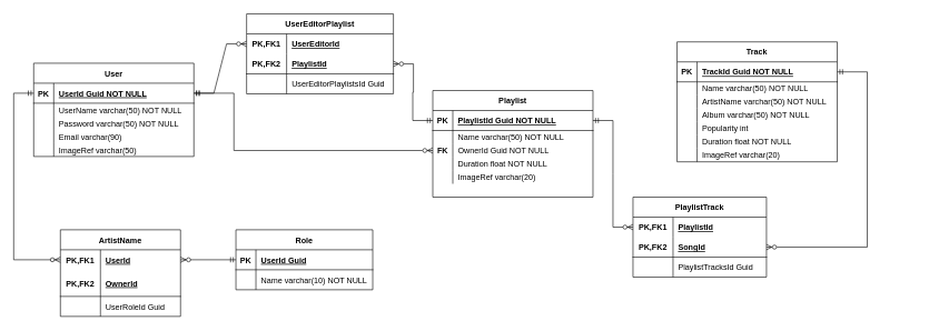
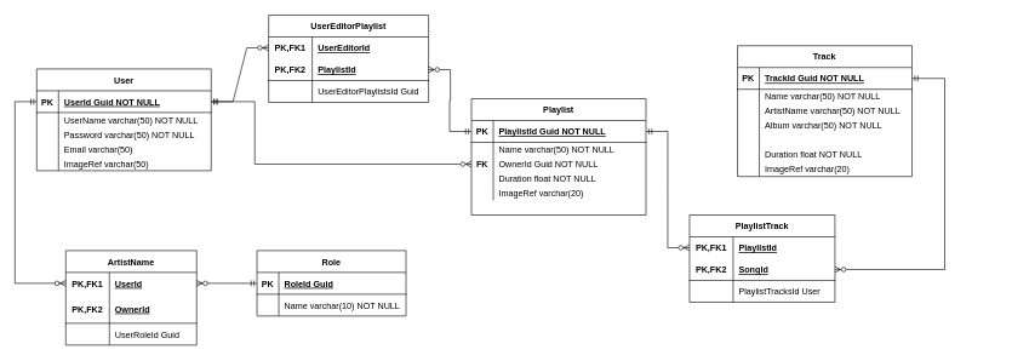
- <mxCell id="33" value="Popularity int" style="shape=partialRectangle;overflow=hidden;connectable=0;fillColor=none;top=0;left=0;bottom=0;right=0;align=left;spacingLeft=6;" parent="31" vertex="1"><mxGeometry x="30" width="210" height="20" as="geometry"><mxRectangle width="210" height="20" as="alternateBounds" /></mxGeometry></mxCell>
- <mxCell id="14" value="Email varchar(90) " style="shape=partialRectangle;overflow=hidden;connectable=0;fillColor=none;top=0;left=0;bottom=0;right=0;align=left;spacingLeft=6;" parent="12" vertex="1"><mxGeometry x="30" width="210" height="20" as="geometry"><mxRectangle width="210" height="20" as="alternateBounds" /></mxGeometry></mxCell>
+ <mxCell id="14" value="Email varchar(50) " style="shape=partialRectangle;overflow=hidden;connectable=0;fillColor=none;top=0;left=0;bottom=0;right=0;align=left;spacingLeft=6;" parent="12" vertex="1"><mxGeometry x="30" width="210" height="20" as="geometry"><mxRectangle width="210" height="20" as="alternateBounds" /></mxGeometry></mxCell>
- <mxCell id="96" value="UserId Guid" style="shape=partialRectangle;connectable=0;fillColor=none;top=0;left=0;bottom=0;right=0;align=left;spacingLeft=6;fontStyle=5;overflow=hidden;" parent="94" vertex="1"><mxGeometry x="30" width="175.0" height="30" as="geometry"><mxRectangle width="175.0" height="30" as="alternateBounds" /></mxGeometry></mxCell>
+ <mxCell id="96" value="RoleId Guid" style="shape=partialRectangle;connectable=0;fillColor=none;top=0;left=0;bottom=0;right=0;align=left;spacingLeft=6;fontStyle=5;overflow=hidden;" parent="94" vertex="1"><mxGeometry x="30" width="175.0" height="30" as="geometry"><mxRectangle width="175.0" height="30" as="alternateBounds" /></mxGeometry></mxCell>
- <mxCell id="80" value="PlaylistTracksId Guid " style="shape=partialRectangle;connectable=0;fillColor=none;top=0;left=0;bottom=0;right=0;align=left;spacingLeft=6;overflow=hidden;" parent="78" vertex="1"><mxGeometry x="60" width="140" height="30" as="geometry"><mxRectangle width="140" height="30" as="alternateBounds" /></mxGeometry></mxCell>
+ <mxCell id="80" value="PlaylistTracksId User " style="shape=partialRectangle;connectable=0;fillColor=none;top=0;left=0;bottom=0;right=0;align=left;spacingLeft=6;overflow=hidden;" parent="78" vertex="1"><mxGeometry x="60" width="140" height="30" as="geometry"><mxRectangle width="140" height="30" as="alternateBounds" /></mxGeometry></mxCell>
